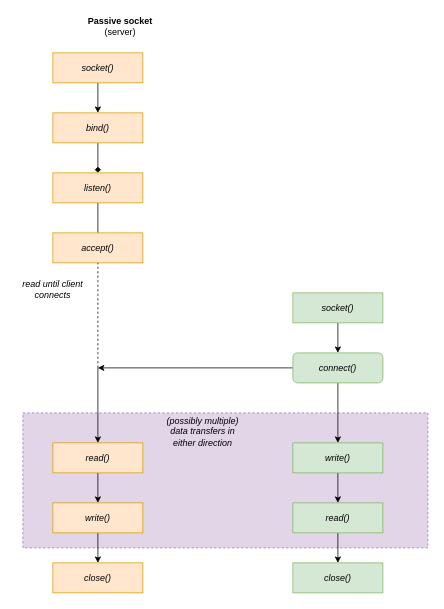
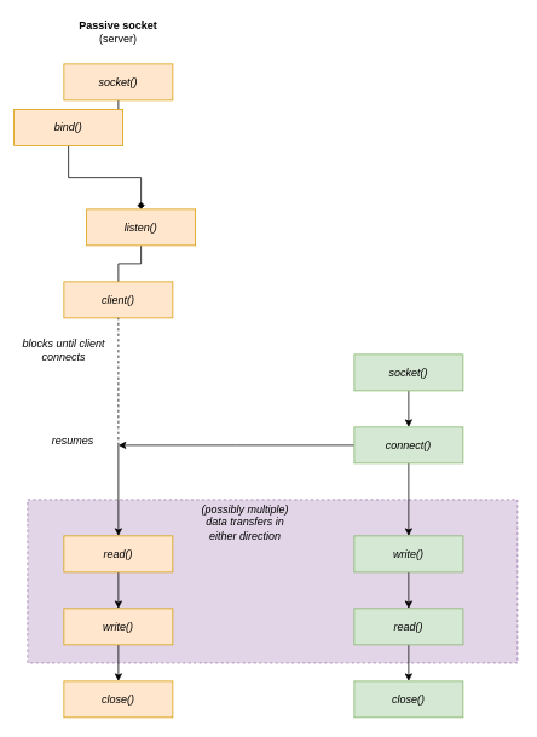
- <mxCell id="10" value="Passive socket &lt;span style=&quot;font-weight: normal;&quot;&gt;(server)&lt;/span&gt;" style="text;html=1;align=center;verticalAlign=middle;whiteSpace=wrap;rounded=0;fontStyle=1" vertex="1" parent="1"><mxGeometry x="115" y="20" width="90" height="30" as="geometry" /></mxCell>
+ <mxCell id="10" value="Passive socket &lt;span style=&quot;font-weight: normal;&quot;&gt;(server)&lt;/span&gt;" style="text;html=1;align=center;verticalAlign=middle;whiteSpace=wrap;rounded=0;fontStyle=1" vertex="1" parent="1"><mxGeometry x="85" y="20" width="90" height="30" as="geometry" /></mxCell>
- <mxCell id="6" value="&lt;i&gt;bind()&lt;/i&gt;" style="rounded=0;whiteSpace=wrap;html=1;fillColor=#ffe6cc;strokeColor=#d79b00;" vertex="1" parent="1"><mxGeometry x="70" y="150" width="120" height="40" as="geometry" /></mxCell>
+ <mxCell id="6" value="&lt;i&gt;bind()&lt;/i&gt;" style="rounded=0;whiteSpace=wrap;html=1;fillColor=#ffe6cc;strokeColor=#d79b00;" vertex="1" parent="1"><mxGeometry x="15" y="120" width="120" height="40" as="geometry" /></mxCell>
- <mxCell id="8" value="&lt;i&gt;listen()&lt;/i&gt;" style="rounded=0;whiteSpace=wrap;html=1;fillColor=#ffe6cc;strokeColor=#d79b00;" vertex="1" parent="1"><mxGeometry x="70" y="230" width="120" height="40" as="geometry" /></mxCell>
+ <mxCell id="8" value="&lt;i&gt;listen()&lt;/i&gt;" style="rounded=0;whiteSpace=wrap;html=1;fillColor=#ffe6cc;strokeColor=#d79b00;" vertex="1" parent="1"><mxGeometry x="95" y="230" width="120" height="40" as="geometry" /></mxCell>
- <mxCell id="9" value="&lt;i&gt;accept()&lt;/i&gt;" style="rounded=0;whiteSpace=wrap;html=1;fillColor=#ffe6cc;strokeColor=#d79b00;" vertex="1" parent="1"><mxGeometry x="70" y="310" width="120" height="40" as="geometry" /></mxCell>
+ <mxCell id="9" value="&lt;i&gt;client()&lt;/i&gt;" style="rounded=0;whiteSpace=wrap;html=1;fillColor=#ffe6cc;strokeColor=#d79b00;" vertex="1" parent="1"><mxGeometry x="70" y="310" width="120" height="40" as="geometry" /></mxCell>
- <mxCell id="28" value="read until client connects" style="text;html=1;align=center;verticalAlign=middle;whiteSpace=wrap;rounded=0;fontStyle=2" vertex="1" parent="1"><mxGeometry x="20" y="360" width="100" height="50" as="geometry" /></mxCell>
+ <mxCell id="28" value="blocks until client connects" style="text;html=1;align=center;verticalAlign=middle;whiteSpace=wrap;rounded=0;fontStyle=2" vertex="1" parent="1"><mxGeometry x="20" y="360" width="100" height="50" as="geometry" /></mxCell>
+ <mxCell id="29" value="resumes" style="text;html=1;align=center;verticalAlign=middle;whiteSpace=wrap;rounded=0;fontStyle=2" vertex="1" parent="1"><mxGeometry x="50" y="470" width="60" height="30" as="geometry" /></mxCell>
- <mxCell id="20" value="&lt;i&gt;connect()&lt;/i&gt;" style="whiteSpace=wrap;html=1;fillColor=#d5e8d4;strokeColor=#82b366;rounded=1;" vertex="1" parent="1"><mxGeometry x="390" y="470" width="120" height="40" as="geometry" /></mxCell>
+ <mxCell id="20" value="&lt;i&gt;connect()&lt;/i&gt;" style="rounded=0;whiteSpace=wrap;html=1;fillColor=#d5e8d4;strokeColor=#82b366;" vertex="1" parent="1"><mxGeometry x="390" y="470" width="120" height="40" as="geometry" /></mxCell>
